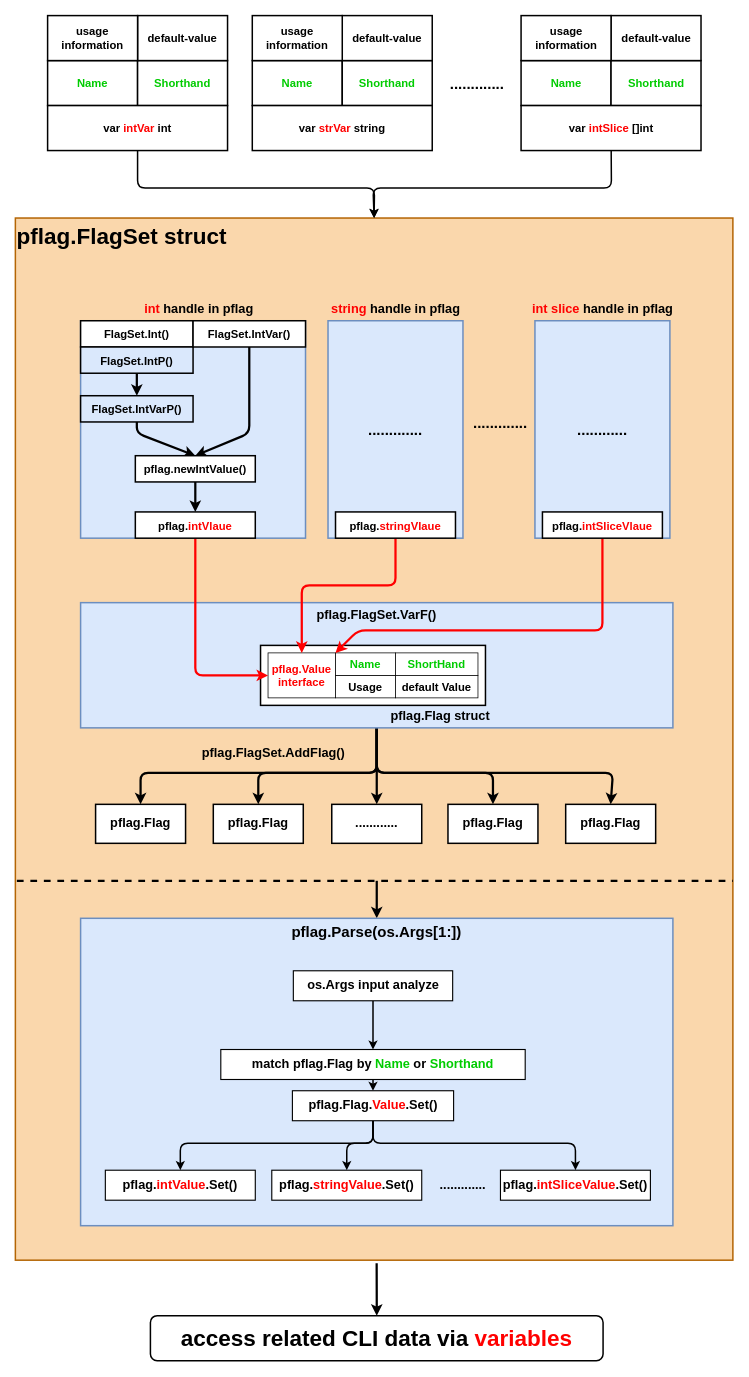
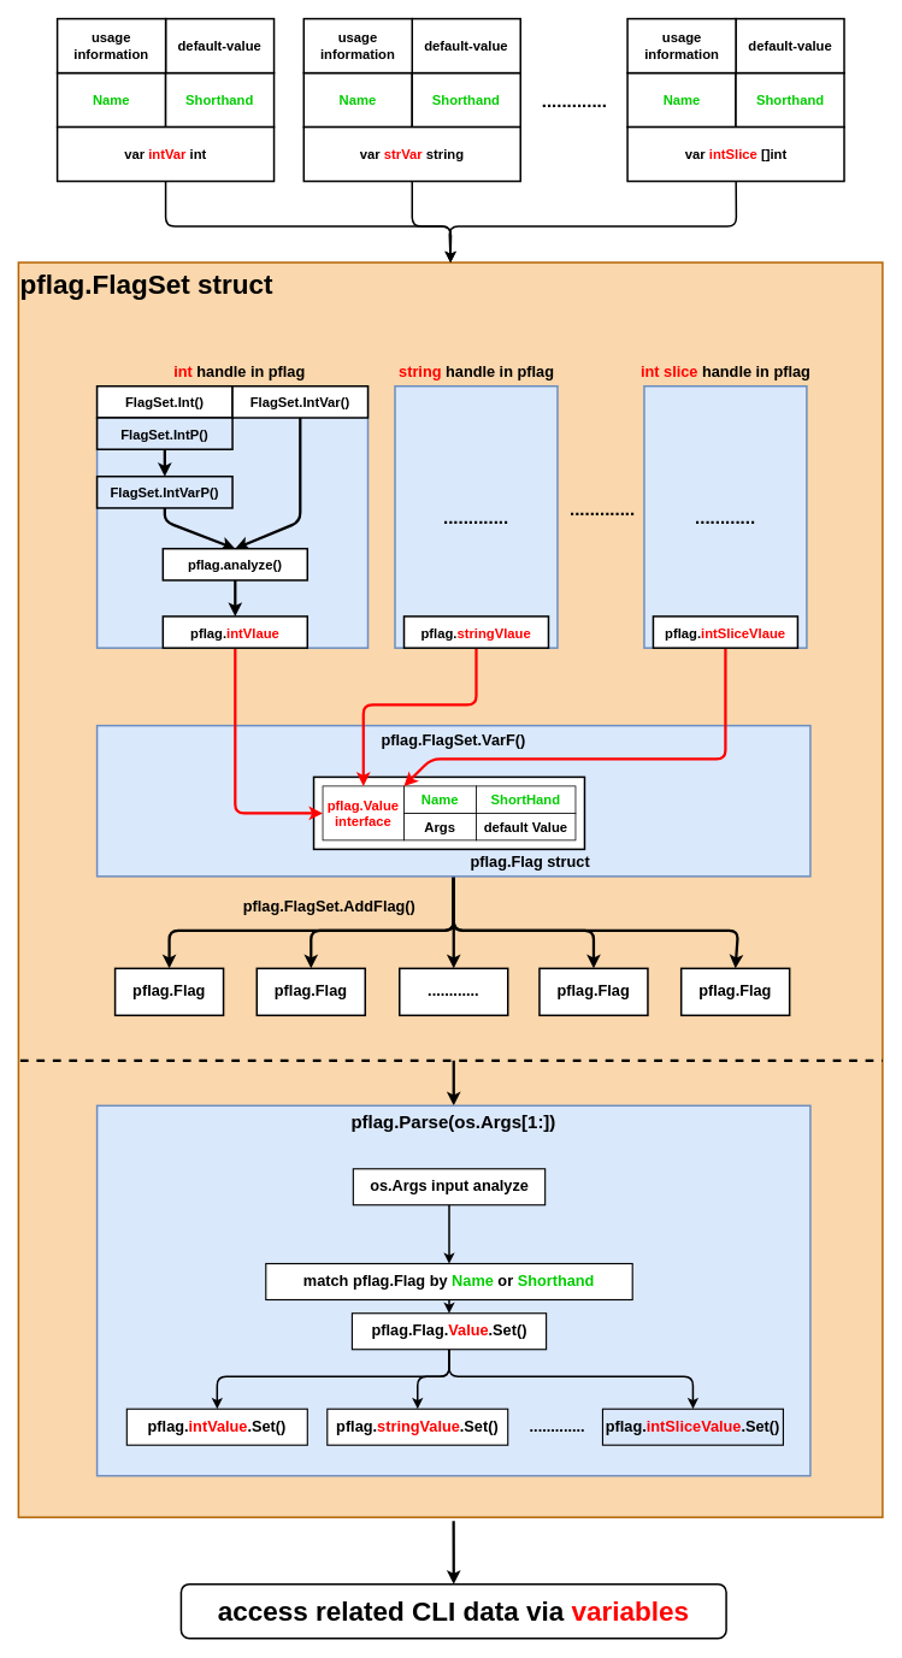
+ <mxCell id="69" style="edgeStyle=none;html=1;entryX=0.5;entryY=0;entryDx=0;entryDy=0;fontSize=30;fontColor=#FF0000;startArrow=none;startFill=0;endArrow=classic;endFill=1;strokeColor=#000000;strokeWidth=2;" parent="1" source="70" target="2" edge="1"><mxGeometry relative="1" as="geometry"><Array as="points"><mxPoint x="456" y="250" /><mxPoint x="499" y="250" /></Array></mxGeometry></mxCell>
- <mxCell id="30" value="pflag.newIntValue()" style="rounded=0;whiteSpace=wrap;html=1;fontSize=15;fontStyle=1;strokeWidth=2;" parent="1" vertex="1"><mxGeometry x="180" y="607" width="160" height="35" as="geometry" /></mxCell>
+ <mxCell id="30" value="pflag.analyze()" style="rounded=0;whiteSpace=wrap;html=1;fontSize=15;fontStyle=1;strokeWidth=2;" parent="1" vertex="1"><mxGeometry x="180" y="607" width="160" height="35" as="geometry" /></mxCell>
- <mxCell id="18" value="Usage" style="rounded=0;whiteSpace=wrap;html=1;fontSize=15;fontStyle=1;strokeWidth=1;" parent="1" vertex="1"><mxGeometry x="447" y="900" width="80" height="30" as="geometry" /></mxCell>
+ <mxCell id="18" value="Args" style="rounded=0;whiteSpace=wrap;html=1;fontSize=15;fontStyle=1;strokeWidth=1;" parent="1" vertex="1"><mxGeometry x="447" y="900" width="80" height="30" as="geometry" /></mxCell>
- <mxCell id="61" value="pflag.&lt;font color=&quot;#ff0000&quot;&gt;intSliceValue&lt;/font&gt;.Set()" style="whiteSpace=wrap;html=1;fontSize=17;rounded=0;strokeWidth=1.5;fontStyle=1" parent="1" vertex="1"><mxGeometry x="667" y="1560" width="200" height="40" as="geometry" /></mxCell>
+ <mxCell id="61" value="pflag.&lt;font color=&quot;#ff0000&quot;&gt;intSliceValue&lt;/font&gt;.Set()" style="whiteSpace=wrap;html=1;fontSize=17;rounded=0;strokeWidth=1.5;fontStyle=1;fillColor=#dae8fc;" parent="1" vertex="1"><mxGeometry x="667" y="1560" width="200" height="40" as="geometry" /></mxCell>
